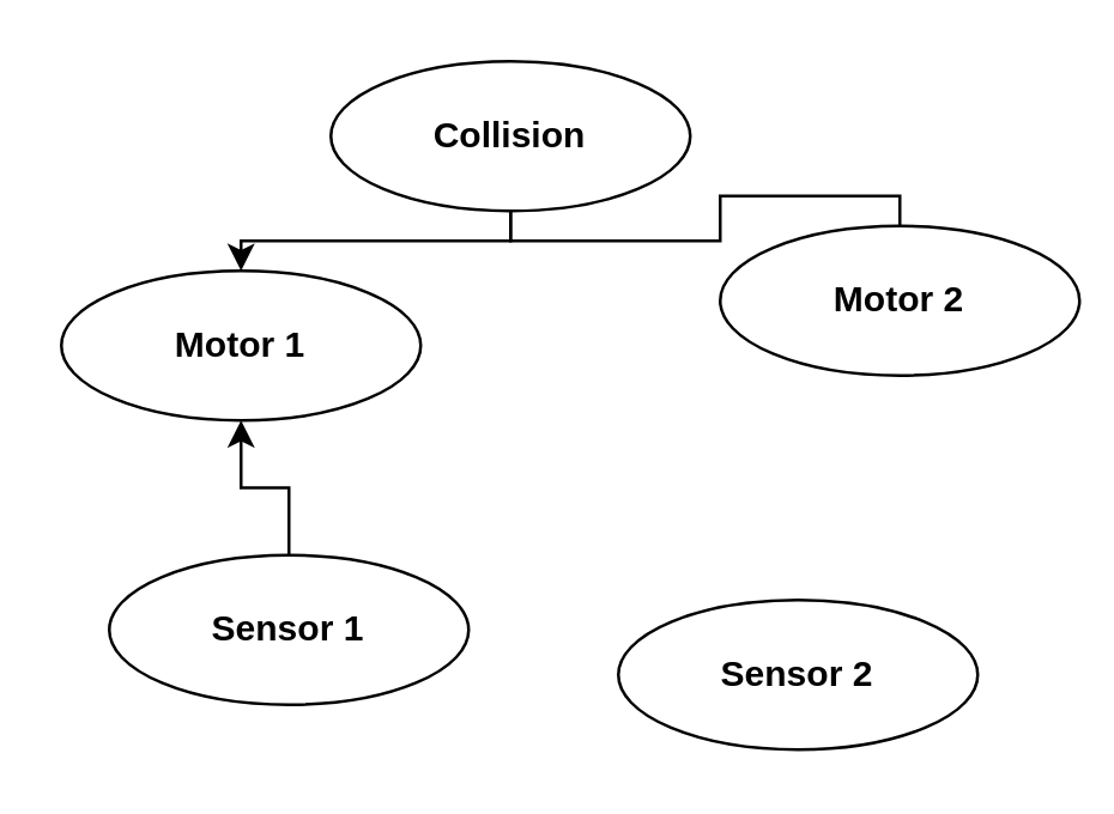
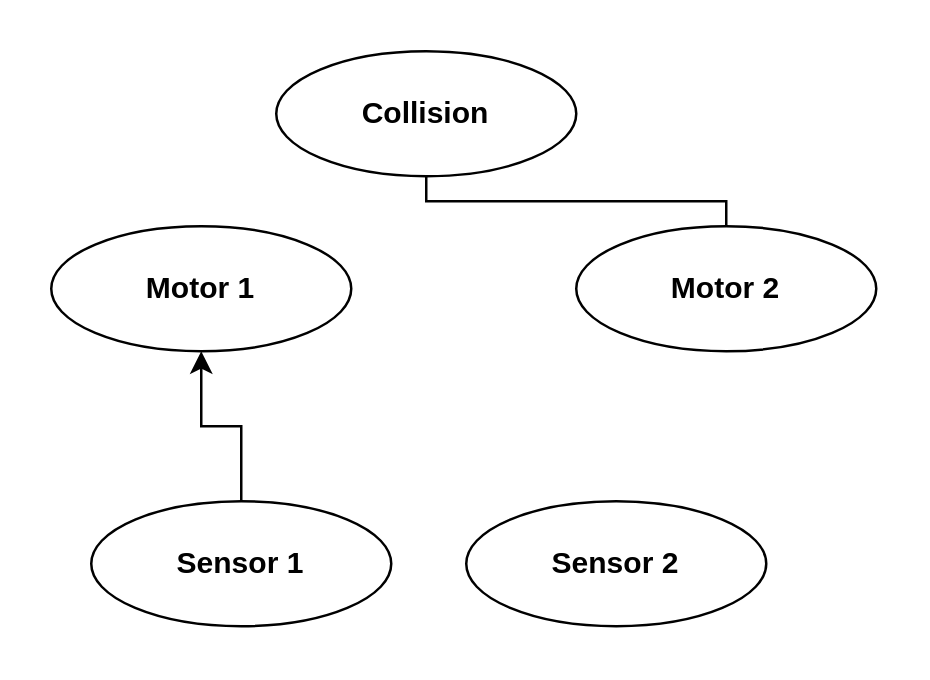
- <mxCell id="7" value="" style="endArrow=classic;html=1;rounded=0;edgeStyle=orthogonalEdgeStyle;exitX=0.5;exitY=1;exitDx=0;exitDy=0;entryX=0.5;entryY=0;entryDx=0;entryDy=0;" edge="1" parent="1" source="2" target="3"><mxGeometry relative="1" as="geometry"><mxPoint x="56" y="130" as="sourcePoint" /><mxPoint x="156" y="130" as="targetPoint" /></mxGeometry></mxCell>
- <mxCell id="4" value="&lt;b&gt;Motor 2&lt;/b&gt;" style="ellipse;whiteSpace=wrap;html=1;" vertex="1" parent="1"><mxGeometry x="240" y="75" width="120" height="50" as="geometry" /></mxCell>
+ <mxCell id="4" value="&lt;b&gt;Motor 2&lt;/b&gt;" style="ellipse;whiteSpace=wrap;html=1;" vertex="1" parent="1"><mxGeometry x="230" y="90" width="120" height="50" as="geometry" /></mxCell>
- <mxCell id="5" value="&lt;b&gt;Sensor 1&lt;/b&gt;" style="ellipse;whiteSpace=wrap;html=1;" vertex="1" parent="1"><mxGeometry x="36" y="185" width="120" height="50" as="geometry" /></mxCell>
+ <mxCell id="5" value="&lt;b&gt;Sensor 1&lt;/b&gt;" style="ellipse;whiteSpace=wrap;html=1;" vertex="1" parent="1"><mxGeometry x="36" y="200" width="120" height="50" as="geometry" /></mxCell>
- <mxCell id="6" value="&lt;b&gt;Sensor 2&lt;/b&gt;" style="ellipse;whiteSpace=wrap;html=1;" vertex="1" parent="1"><mxGeometry x="206" y="200" width="120" height="50" as="geometry" /></mxCell>
+ <mxCell id="6" value="&lt;b&gt;Sensor 2&lt;/b&gt;" style="ellipse;whiteSpace=wrap;html=1;" vertex="1" parent="1"><mxGeometry x="186" y="200" width="120" height="50" as="geometry" /></mxCell>
